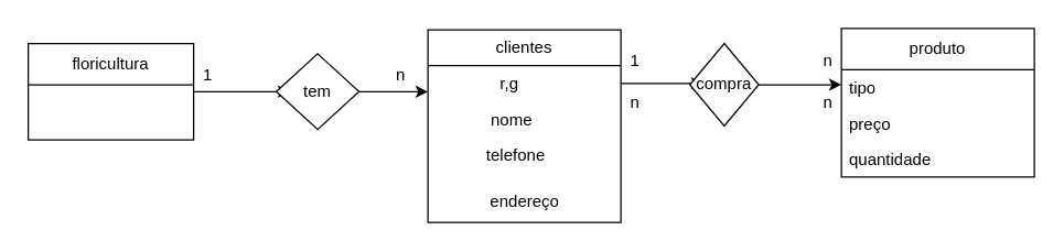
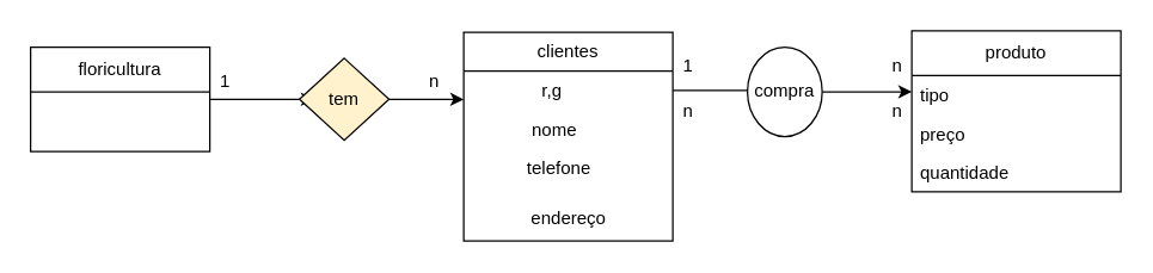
- <mxCell id="13" value="compra" style="rhombus;whiteSpace=wrap;html=1;" vertex="1" parent="1"><mxGeometry x="500" y="31" width="50" height="60" as="geometry" /></mxCell>
+ <mxCell id="13" value="compra" style="ellipse;whiteSpace=wrap;html=1;" vertex="1" parent="1"><mxGeometry x="500" y="31" width="50" height="60" as="geometry" /></mxCell>
- <mxCell id="5" value="tem" style="rhombus;whiteSpace=wrap;html=1;" vertex="1" parent="1"><mxGeometry x="200" y="38.5" width="60" height="55" as="geometry" /></mxCell>
+ <mxCell id="5" value="tem" style="rhombus;whiteSpace=wrap;html=1;fillColor=#fff2cc;" vertex="1" parent="1"><mxGeometry x="200" y="38.5" width="60" height="55" as="geometry" /></mxCell>
